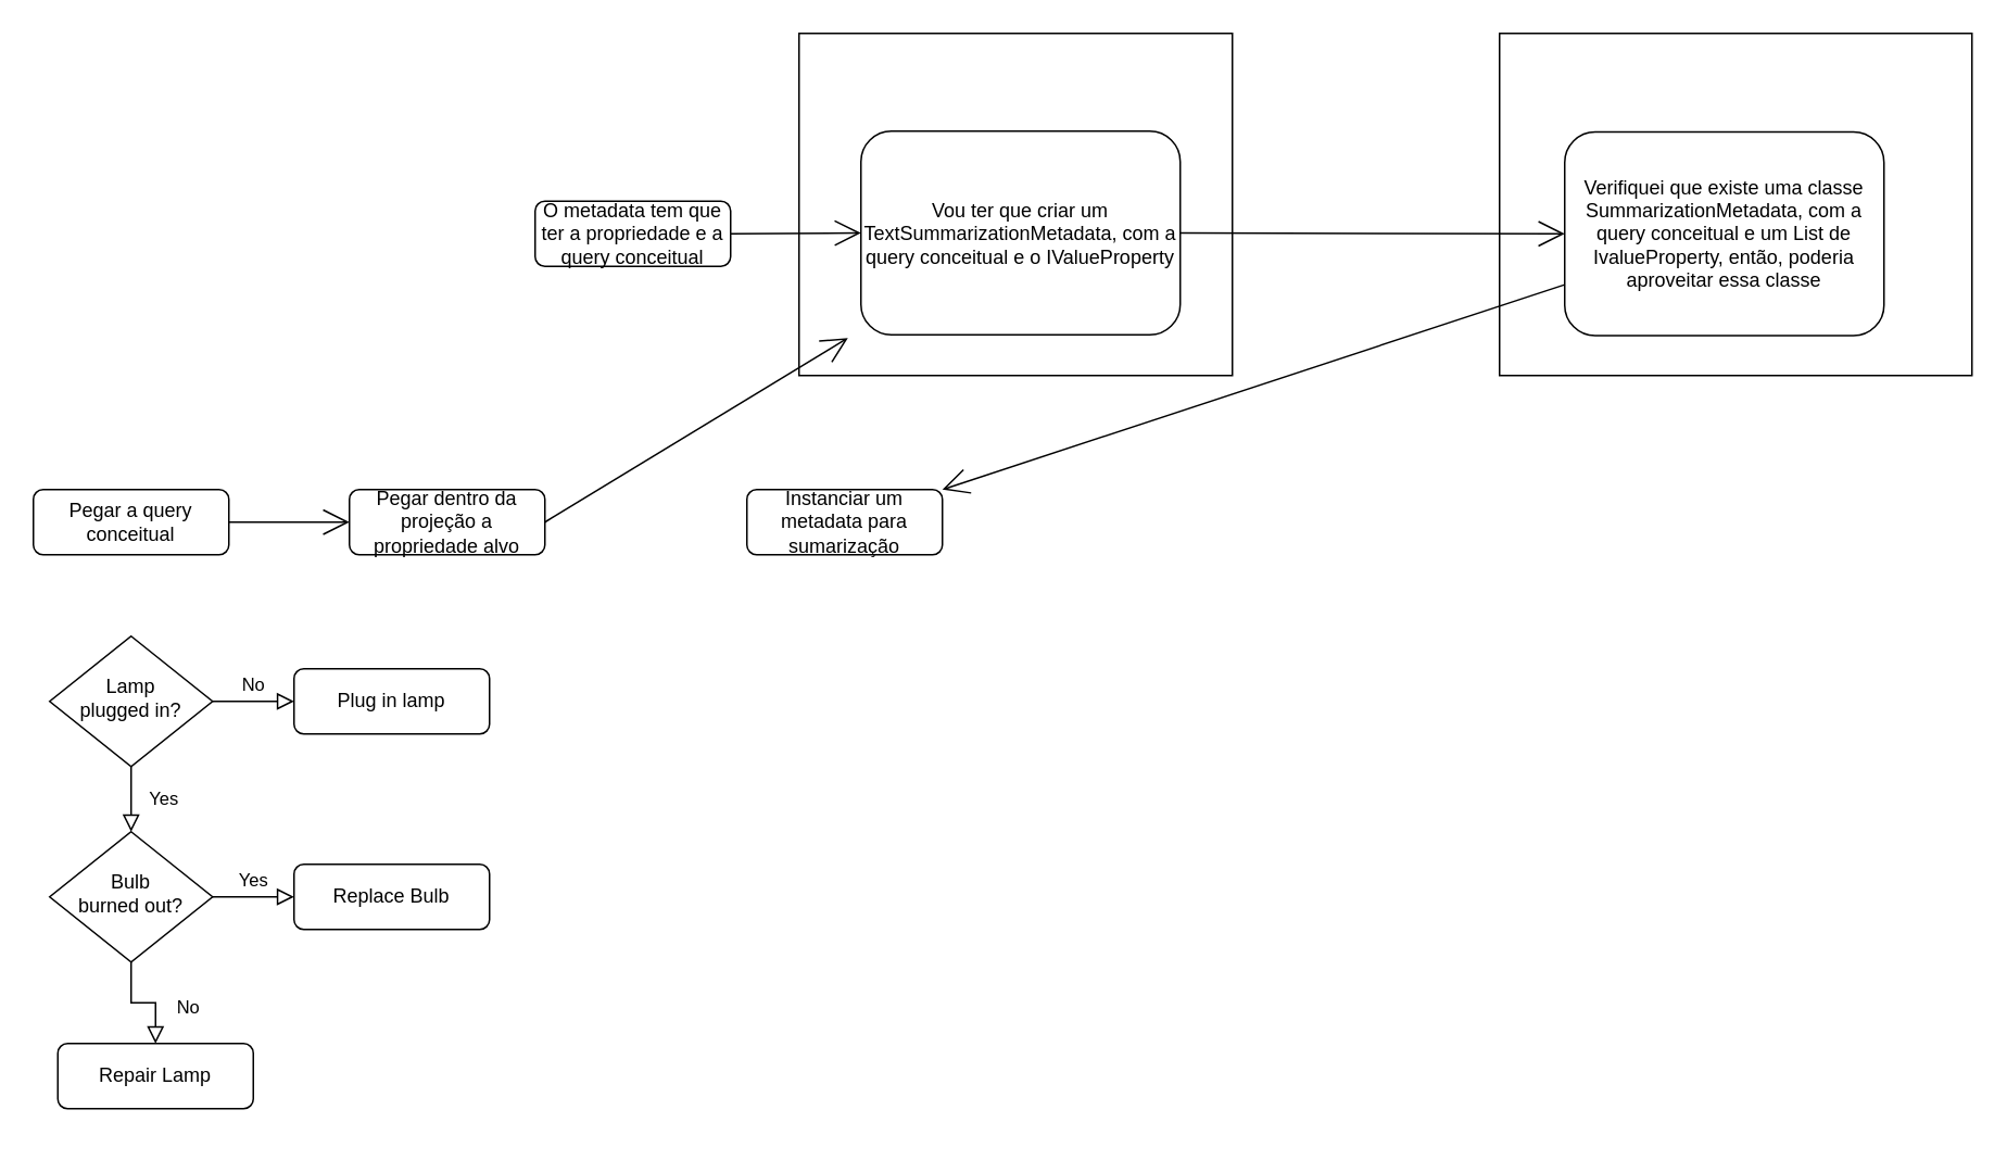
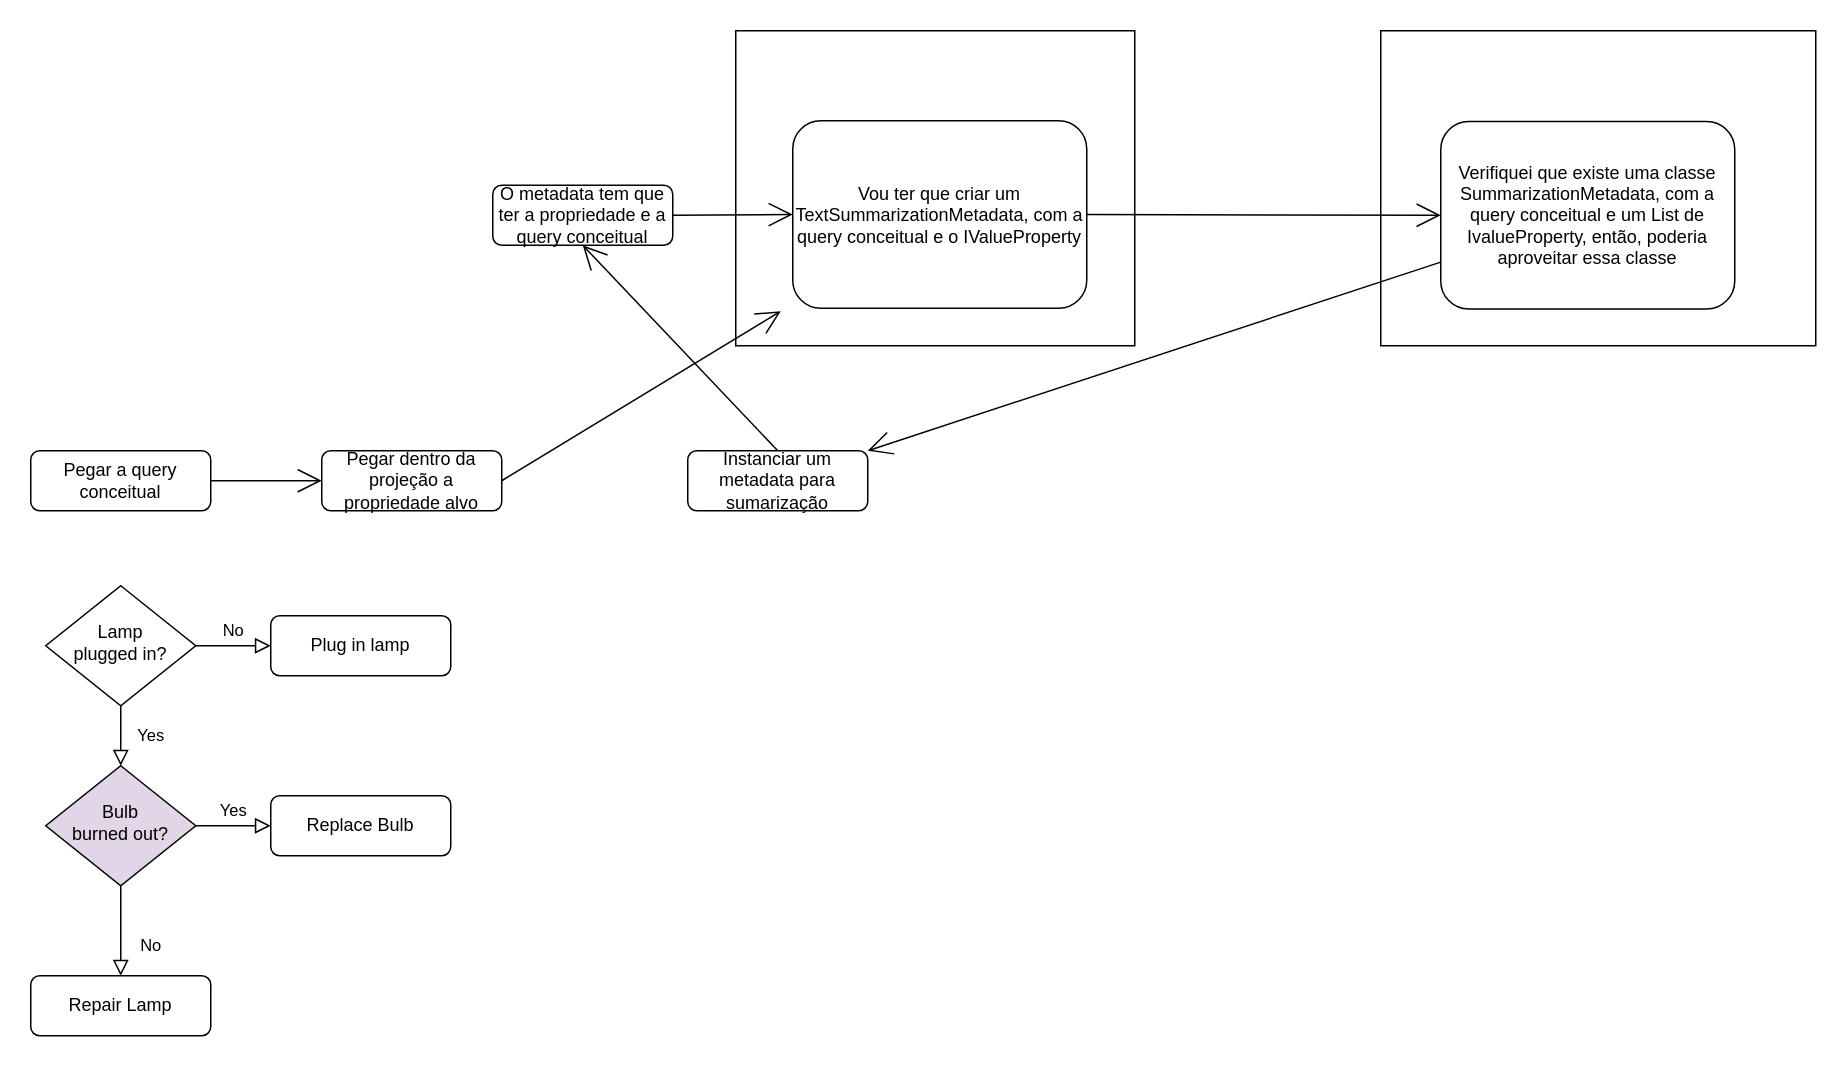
+ <mxCell id="19" style="edgeStyle=none;curved=1;rounded=0;orthogonalLoop=1;jettySize=auto;html=1;exitX=0.5;exitY=0;exitDx=0;exitDy=0;entryX=0.5;entryY=1;entryDx=0;entryDy=0;endArrow=open;startSize=14;endSize=14;sourcePerimeterSpacing=8;targetPerimeterSpacing=8;" parent="1" source="20" target="22" edge="1"><mxGeometry relative="1" as="geometry" /></mxCell>
- <mxCell id="14" value="Bulb&lt;br&gt;burned out?" style="rhombus;whiteSpace=wrap;html=1;shadow=0;fontFamily=Helvetica;fontSize=12;align=center;strokeWidth=1;spacing=6;spacingTop=-4;" parent="1" vertex="1"><mxGeometry x="30" y="510" width="100" height="80" as="geometry" /></mxCell>
+ <mxCell id="14" value="Bulb&lt;br&gt;burned out?" style="rhombus;whiteSpace=wrap;html=1;shadow=0;fontFamily=Helvetica;fontSize=12;align=center;strokeWidth=1;spacing=6;spacingTop=-4;fillColor=#e1d5e7;" parent="1" vertex="1"><mxGeometry x="30" y="510" width="100" height="80" as="geometry" /></mxCell>
- <mxCell id="15" value="Repair Lamp" style="rounded=1;whiteSpace=wrap;html=1;fontSize=12;glass=0;strokeWidth=1;shadow=0;" parent="1" vertex="1"><mxGeometry x="35" y="640" width="120" height="40" as="geometry" /></mxCell>
+ <mxCell id="15" value="Repair Lamp" style="rounded=1;whiteSpace=wrap;html=1;fontSize=12;glass=0;strokeWidth=1;shadow=0;" parent="1" vertex="1"><mxGeometry x="20" y="650" width="120" height="40" as="geometry" /></mxCell>
